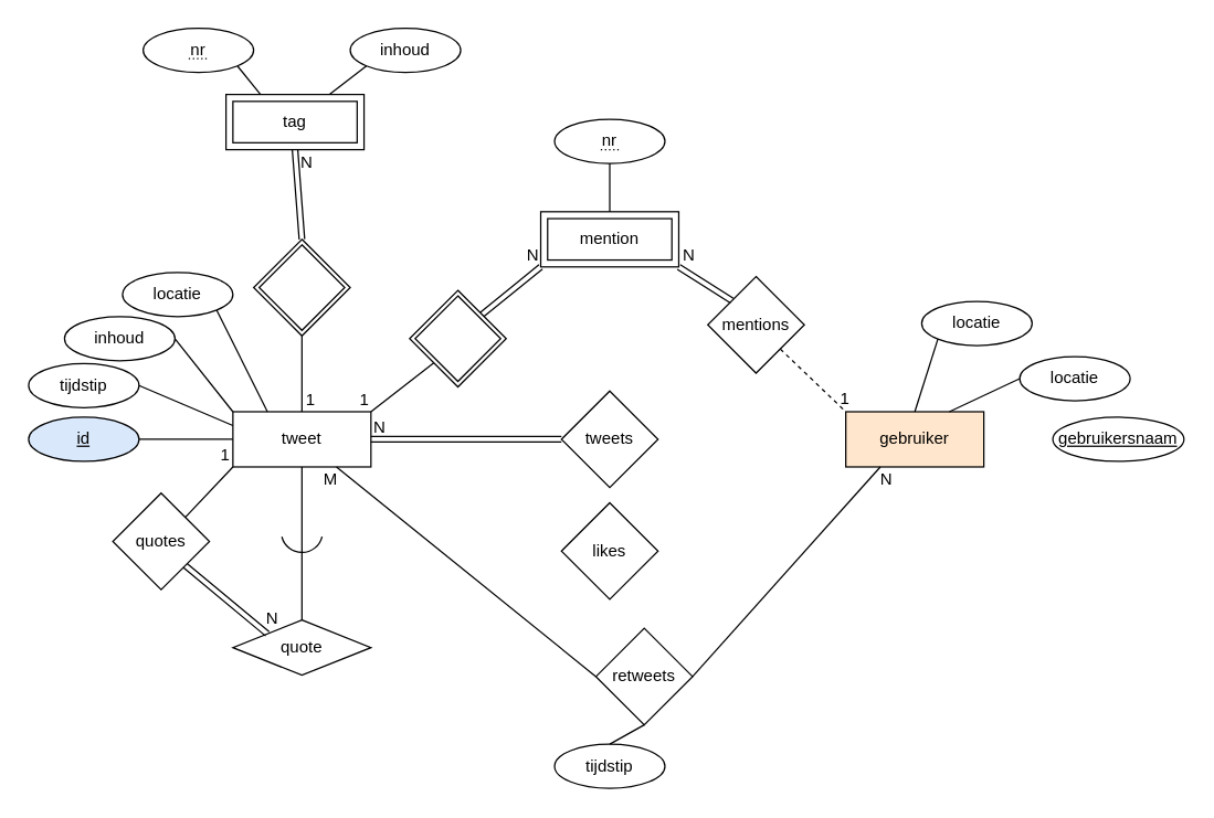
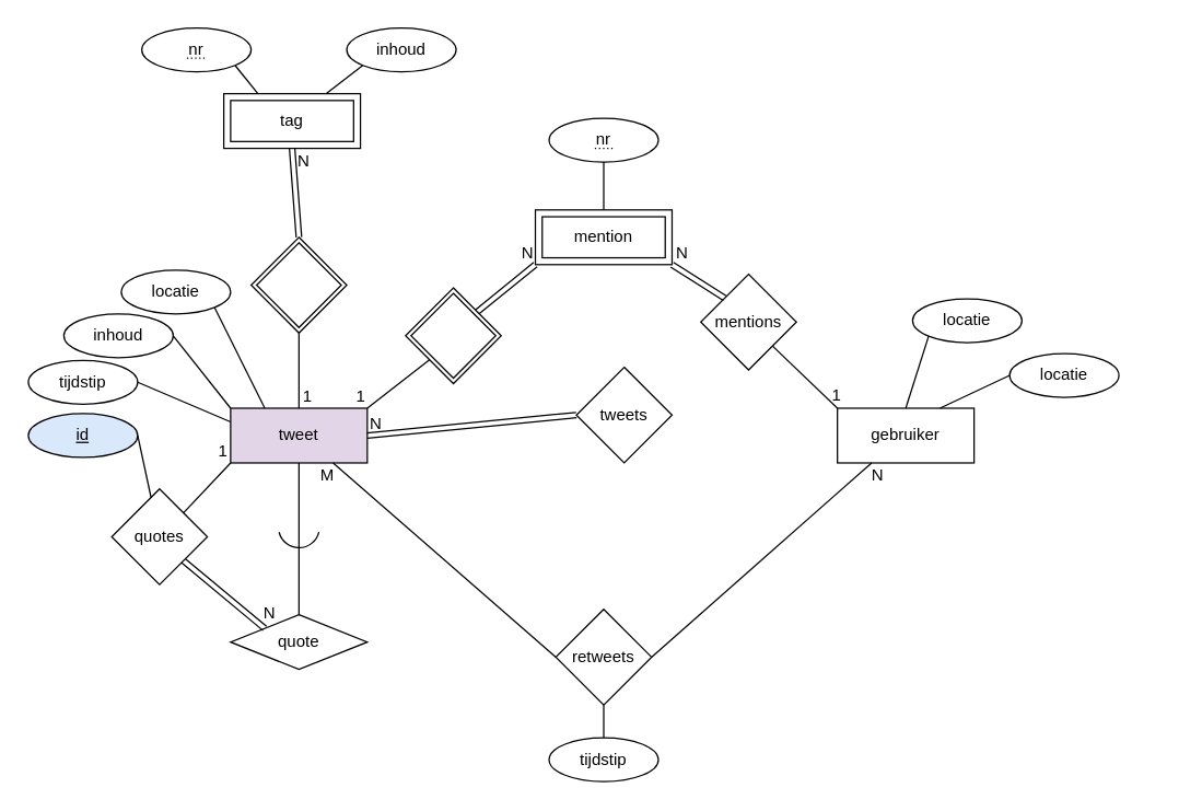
- <mxCell id="30" value="" style="endArrow=none;html=1;rounded=0;entryX=0;entryY=0;entryDx=0;entryDy=0;exitX=1;exitY=1;exitDx=0;exitDy=0;dashed=1;" edge="1" parent="1" source="11" target="5"><mxGeometry relative="1" as="geometry"><mxPoint x="447" y="337" as="sourcePoint" /><mxPoint x="607" y="337" as="targetPoint" /></mxGeometry></mxCell>
+ <mxCell id="30" value="" style="endArrow=none;html=1;rounded=0;entryX=0;entryY=0;entryDx=0;entryDy=0;exitX=1;exitY=1;exitDx=0;exitDy=0;" edge="1" parent="1" source="11" target="5"><mxGeometry relative="1" as="geometry"><mxPoint x="447" y="337" as="sourcePoint" /><mxPoint x="607" y="337" as="targetPoint" /></mxGeometry></mxCell>
- <mxCell id="42" value="" style="endArrow=none;html=1;rounded=0;exitX=1;exitY=0.5;exitDx=0;exitDy=0;entryX=0;entryY=0.5;entryDx=0;entryDy=0;" edge="1" parent="1" source="39" target="2"><mxGeometry relative="1" as="geometry"><mxPoint x="325" y="356" as="sourcePoint" /><mxPoint x="485" y="356" as="targetPoint" /></mxGeometry></mxCell>
+ <mxCell id="42" value="" style="endArrow=none;html=1;rounded=0;exitX=1;exitY=0.5;exitDx=0;exitDy=0;" edge="1" parent="1" source="39" target="8"><mxGeometry relative="1" as="geometry"><mxPoint x="325" y="356" as="sourcePoint" /><mxPoint x="485" y="356" as="targetPoint" /></mxGeometry></mxCell>
- <mxCell id="2" value="tweet" style="whiteSpace=wrap;html=1;align=center;" vertex="1" parent="1"><mxGeometry x="168" y="298" width="100" height="40" as="geometry" /></mxCell>
+ <mxCell id="2" value="tweet" style="whiteSpace=wrap;html=1;align=center;fillColor=#e1d5e7;" vertex="1" parent="1"><mxGeometry x="168" y="298" width="100" height="40" as="geometry" /></mxCell>
- <mxCell id="7" value="tweets" style="shape=rhombus;perimeter=rhombusPerimeter;whiteSpace=wrap;html=1;align=center;aspect=fixed;" vertex="1" parent="1"><mxGeometry x="406" y="283" width="70" height="70" as="geometry" /></mxCell>
+ <mxCell id="7" value="tweets" style="shape=rhombus;perimeter=rhombusPerimeter;whiteSpace=wrap;html=1;align=center;aspect=fixed;" vertex="1" parent="1"><mxGeometry x="421" y="268" width="70" height="70" as="geometry" /></mxCell>
- <mxCell id="5" value="gebruiker" style="whiteSpace=wrap;html=1;align=center;fillColor=#ffe6cc;" vertex="1" parent="1"><mxGeometry x="612" y="298" width="100" height="40" as="geometry" /></mxCell>
+ <mxCell id="5" value="gebruiker" style="whiteSpace=wrap;html=1;align=center;" vertex="1" parent="1"><mxGeometry x="612" y="298" width="100" height="40" as="geometry" /></mxCell>
- <mxCell id="58" value="&lt;u&gt;gebruikersnaam&lt;/u&gt;" style="ellipse;whiteSpace=wrap;html=1;align=center;" vertex="1" parent="1"><mxGeometry x="762" y="302" width="95" height="32" as="geometry" /></mxCell>
- <mxCell id="10" value="likes" style="shape=rhombus;perimeter=rhombusPerimeter;whiteSpace=wrap;html=1;align=center;aspect=fixed;" vertex="1" parent="1"><mxGeometry x="406" y="364" width="70" height="70" as="geometry" /></mxCell>
- <mxCell id="9" value="retweets" style="shape=rhombus;perimeter=rhombusPerimeter;whiteSpace=wrap;html=1;align=center;aspect=fixed;" vertex="1" parent="1"><mxGeometry x="431" y="455" width="70" height="70" as="geometry" /></mxCell>
+ <mxCell id="9" value="retweets" style="shape=rhombus;perimeter=rhombusPerimeter;whiteSpace=wrap;html=1;align=center;aspect=fixed;" vertex="1" parent="1"><mxGeometry x="406" y="445" width="70" height="70" as="geometry" /></mxCell>
